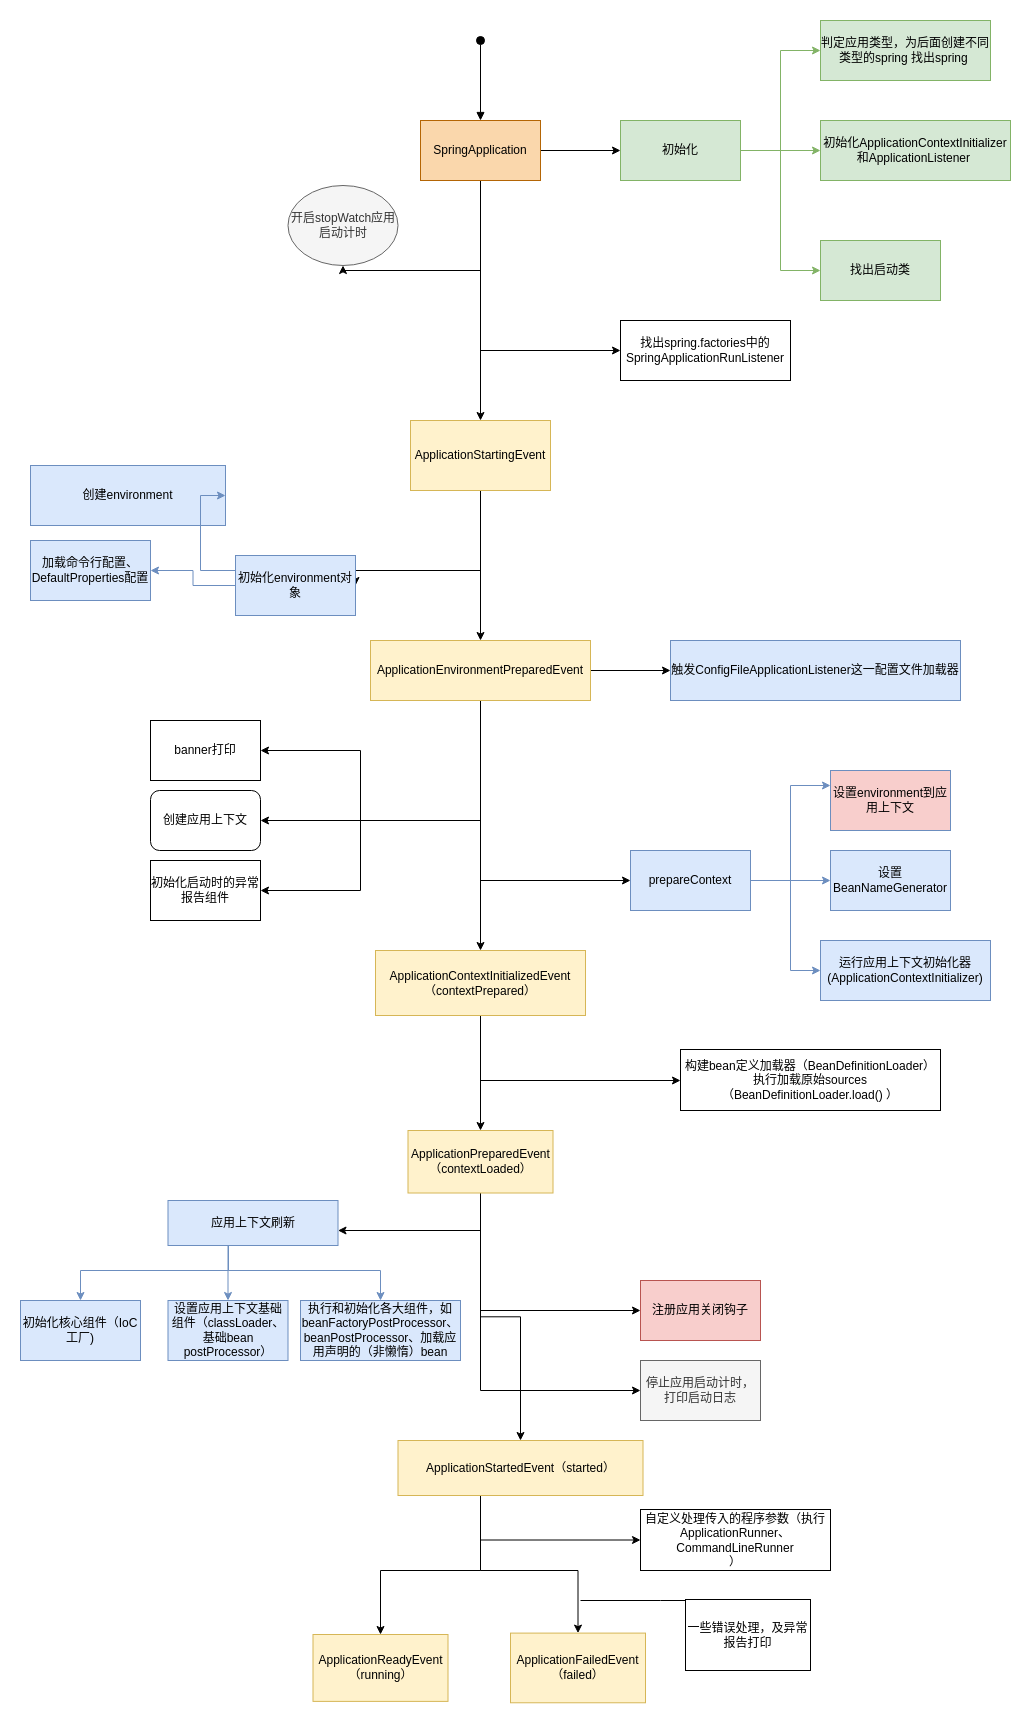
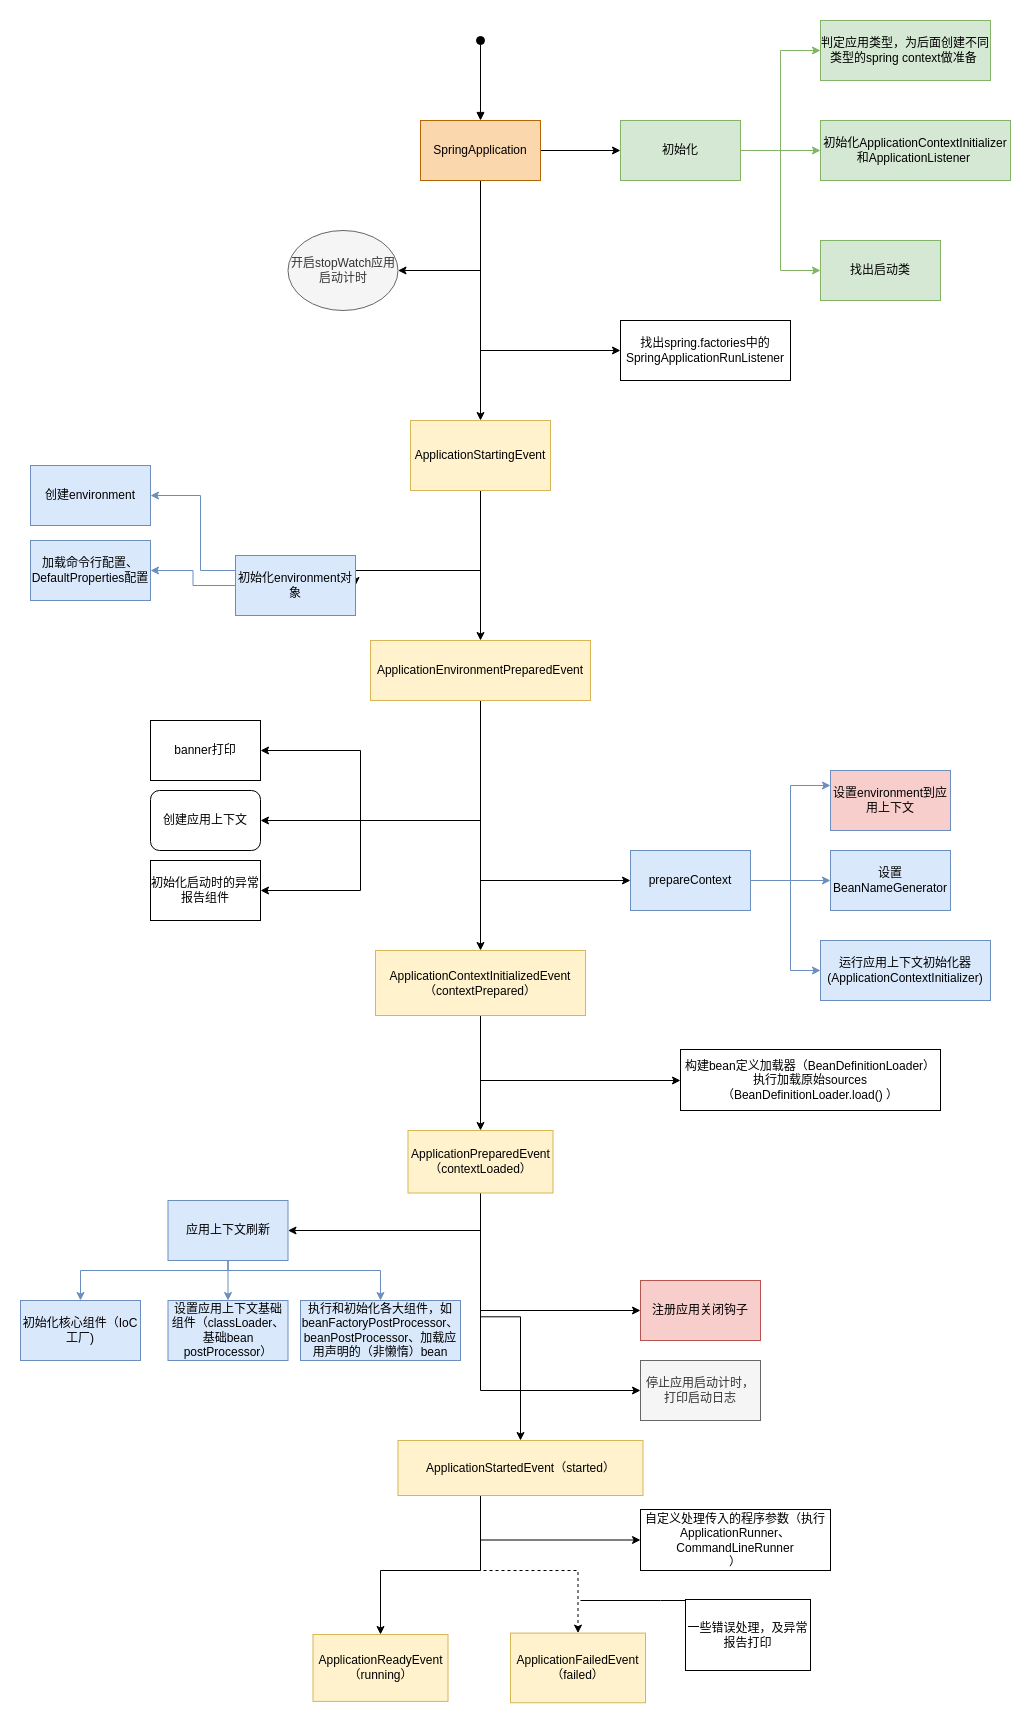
- <mxCell id="38" value="判定应用类型，为后面创建不同类型的spring 找出spring&amp;nbsp;" style="rounded=0;whiteSpace=wrap;html=1;fillColor=#d5e8d4;strokeColor=#82b366;" parent="1" vertex="1"><mxGeometry x="820" y="20" width="170" height="60" as="geometry" /></mxCell>
+ <mxCell id="38" value="判定应用类型，为后面创建不同类型的spring context做准备&amp;nbsp;" style="rounded=0;whiteSpace=wrap;html=1;fillColor=#d5e8d4;strokeColor=#82b366;" parent="1" vertex="1"><mxGeometry x="820" y="20" width="170" height="60" as="geometry" /></mxCell>
- <mxCell id="47" value="开启stopWatch应用启动计时" style="ellipse;whiteSpace=wrap;html=1;rounded=0;fillColor=#f5f5f5;strokeColor=#666666;fontColor=#333333;" parent="1" vertex="1"><mxGeometry x="287.5" y="185" width="110" height="80" as="geometry" /></mxCell>
+ <mxCell id="47" value="开启stopWatch应用启动计时" style="ellipse;whiteSpace=wrap;html=1;rounded=0;fillColor=#f5f5f5;strokeColor=#666666;fontColor=#333333;" parent="1" vertex="1"><mxGeometry x="287.5" y="230" width="110" height="80" as="geometry" /></mxCell>
- <mxCell id="41" value="创建environment" style="rounded=0;whiteSpace=wrap;html=1;fillColor=#dae8fc;strokeColor=#6c8ebf;" parent="1" vertex="1"><mxGeometry x="30" y="465" width="195" height="60" as="geometry" /></mxCell>
+ <mxCell id="41" value="创建environment" style="rounded=0;whiteSpace=wrap;html=1;fillColor=#dae8fc;strokeColor=#6c8ebf;" parent="1" vertex="1"><mxGeometry x="30" y="465" width="120" height="60" as="geometry" /></mxCell>
- <mxCell id="12" value="" style="edgeStyle=orthogonalEdgeStyle;rounded=0;orthogonalLoop=1;jettySize=auto;html=1;" parent="1" source="17" target="46" edge="1"><mxGeometry relative="1" as="geometry" /></mxCell>
- <mxCell id="46" value="触发ConfigFileApplicationListener这一配置文件加载器" style="rounded=0;whiteSpace=wrap;html=1;fillColor=#dae8fc;strokeColor=#6c8ebf;" parent="1" vertex="1"><mxGeometry x="670" y="640" width="290" height="60" as="geometry" /></mxCell>
- <mxCell id="62" value="应用上下文刷新" style="rounded=0;whiteSpace=wrap;html=1;fillColor=#dae8fc;strokeColor=#6c8ebf;" vertex="1" parent="1"><mxGeometry x="167.5" y="1200" width="170" height="45" as="geometry" /></mxCell>
+ <mxCell id="62" value="应用上下文刷新" style="rounded=0;whiteSpace=wrap;html=1;fillColor=#dae8fc;strokeColor=#6c8ebf;" vertex="1" parent="1"><mxGeometry x="167.5" y="1200" width="120" height="60" as="geometry" /></mxCell>
- <mxCell id="28" style="edgeStyle=orthogonalEdgeStyle;rounded=0;orthogonalLoop=1;jettySize=auto;html=1;entryX=0.5;entryY=0;entryDx=0;entryDy=0;" edge="1" parent="1" source="29" target="31"><mxGeometry relative="1" as="geometry"><Array as="points"><mxPoint x="480" y="1570" /><mxPoint x="578" y="1570" /></Array></mxGeometry></mxCell>
+ <mxCell id="28" style="edgeStyle=orthogonalEdgeStyle;rounded=0;orthogonalLoop=1;jettySize=auto;html=1;entryX=0.5;entryY=0;entryDx=0;entryDy=0;dashed=1;" edge="1" parent="1" source="29" target="31"><mxGeometry relative="1" as="geometry"><Array as="points"><mxPoint x="480" y="1570" /><mxPoint x="578" y="1570" /></Array></mxGeometry></mxCell>
